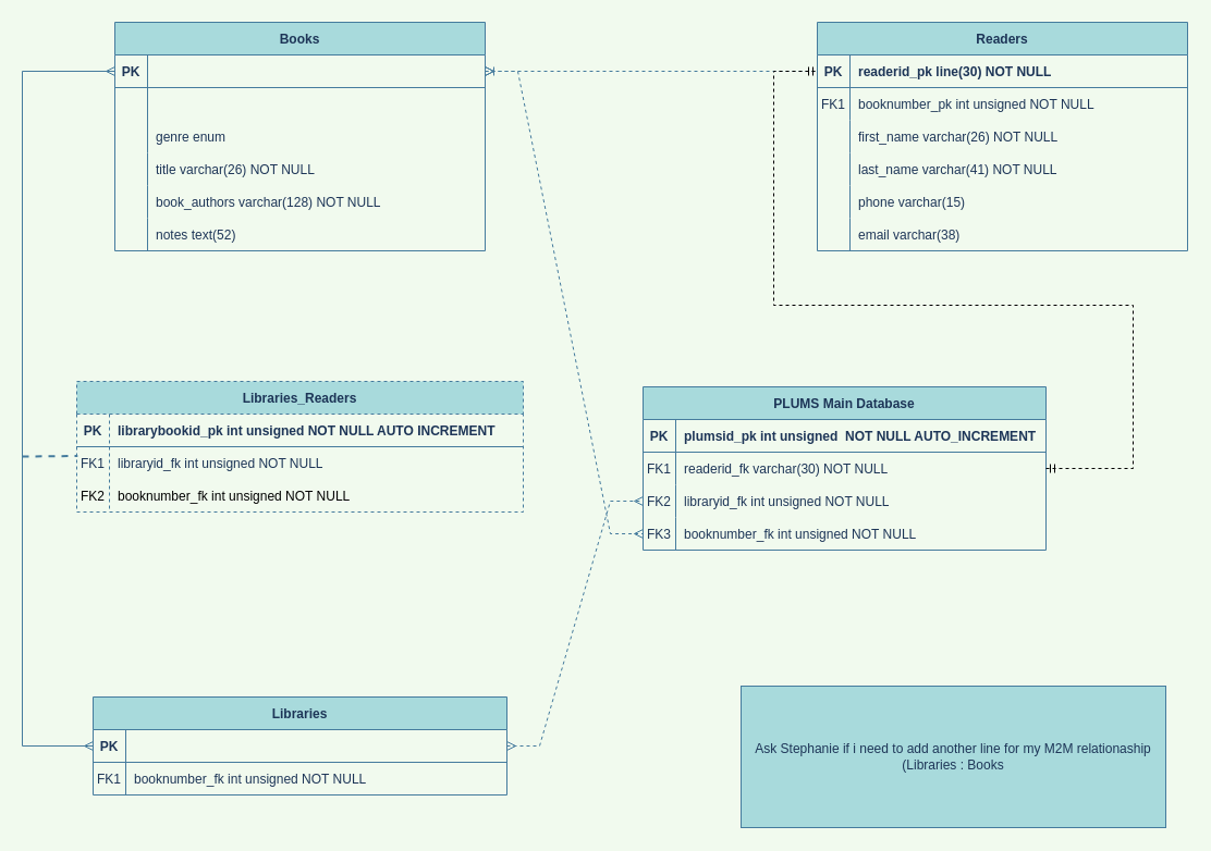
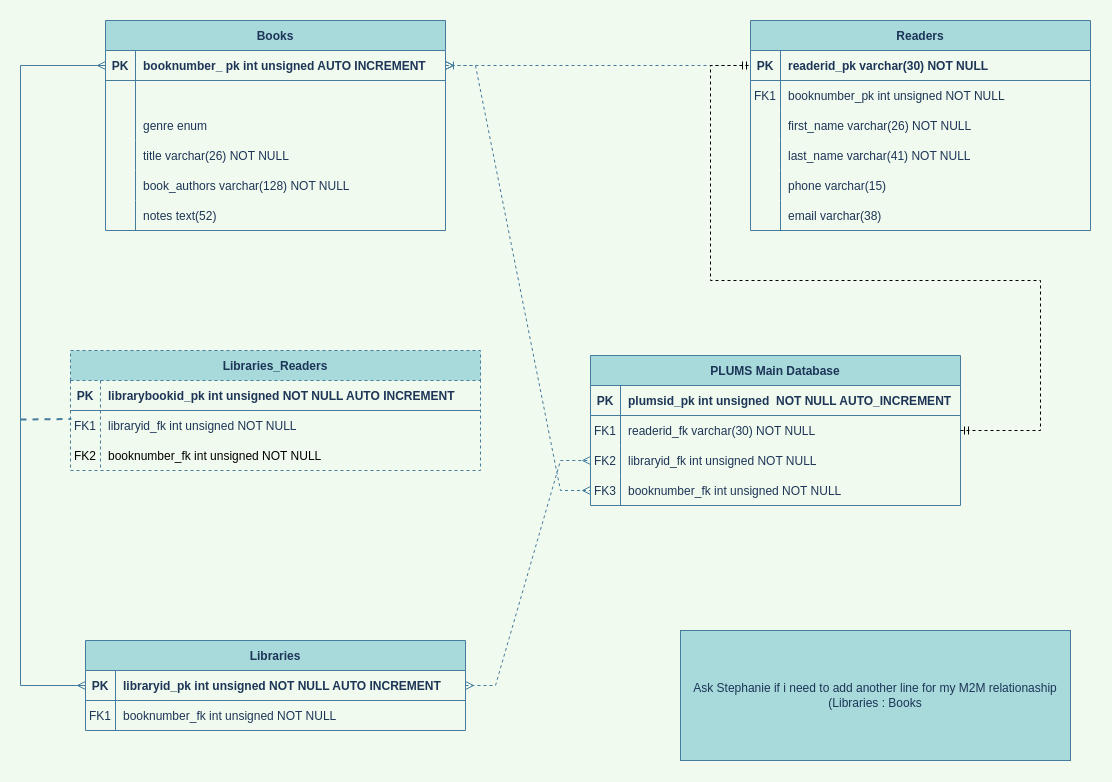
+ <mxCell id="61" value="booknumber_ pk int unsigned AUTO INCREMENT" style="shape=partialRectangle;overflow=hidden;connectable=0;fillColor=none;top=0;left=0;bottom=0;right=0;align=left;spacingLeft=6;fontStyle=1;strokeColor=#457B9D;fontColor=#1D3557;" vertex="1" parent="59"><mxGeometry x="30" width="310" height="30" as="geometry"><mxRectangle width="310" height="30" as="alternateBounds" /></mxGeometry></mxCell>
- <mxCell id="25" value="readerid_pk line(30) NOT NULL" style="shape=partialRectangle;overflow=hidden;connectable=0;fillColor=none;top=0;left=0;bottom=0;right=0;align=left;spacingLeft=6;fontStyle=1;strokeColor=#457B9D;fontColor=#1D3557;" vertex="1" parent="23"><mxGeometry x="30" width="310" height="30" as="geometry"><mxRectangle width="310" height="30" as="alternateBounds" /></mxGeometry></mxCell>
+ <mxCell id="25" value="readerid_pk varchar(30) NOT NULL" style="shape=partialRectangle;overflow=hidden;connectable=0;fillColor=none;top=0;left=0;bottom=0;right=0;align=left;spacingLeft=6;fontStyle=1;strokeColor=#457B9D;fontColor=#1D3557;" vertex="1" parent="23"><mxGeometry x="30" width="310" height="30" as="geometry"><mxRectangle width="310" height="30" as="alternateBounds" /></mxGeometry></mxCell>
+ <mxCell id="44" value="libraryid_pk int unsigned NOT NULL AUTO INCREMENT" style="shape=partialRectangle;overflow=hidden;connectable=0;fillColor=none;top=0;left=0;bottom=0;right=0;align=left;spacingLeft=6;fontStyle=1;strokeColor=#457B9D;fontColor=#1D3557;" vertex="1" parent="42"><mxGeometry x="30" width="350" height="30" as="geometry"><mxRectangle width="350" height="30" as="alternateBounds" /></mxGeometry></mxCell>
